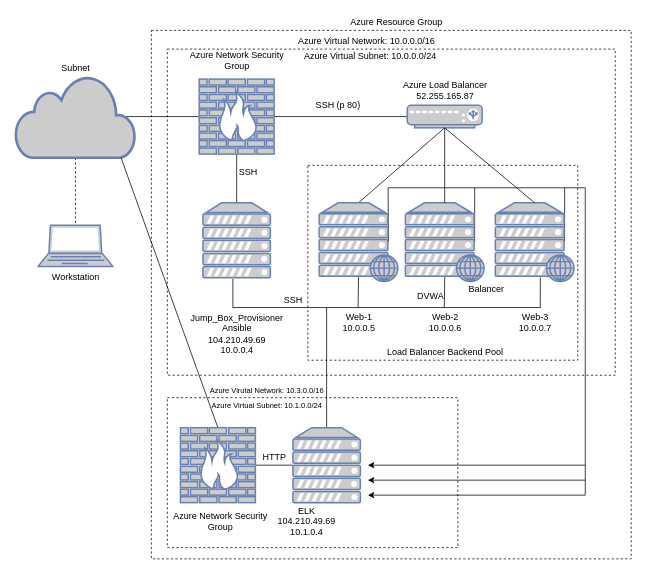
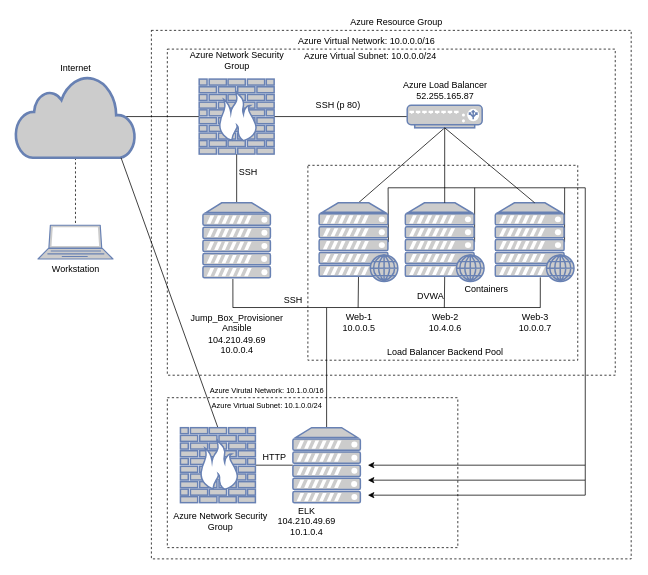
- <mxCell id="5" value="&lt;font color=&quot;#000000&quot;&gt;Subnet&lt;/font&gt;" style="html=1;outlineConnect=0;fillColor=#CCCCCC;strokeColor=#6881B3;gradientColor=none;gradientDirection=north;strokeWidth=2;shape=mxgraph.networks.cloud;fontColor=#ffffff;labelPosition=center;verticalLabelPosition=top;align=center;verticalAlign=bottom;" vertex="1" parent="1"><mxGeometry x="20" y="100" width="160" height="110" as="geometry" /></mxCell>
+ <mxCell id="5" value="&lt;font color=&quot;#000000&quot;&gt;Internet&lt;/font&gt;" style="html=1;outlineConnect=0;fillColor=#CCCCCC;strokeColor=#6881B3;gradientColor=none;gradientDirection=north;strokeWidth=2;shape=mxgraph.networks.cloud;fontColor=#ffffff;labelPosition=center;verticalLabelPosition=top;align=center;verticalAlign=bottom;" vertex="1" parent="1"><mxGeometry x="20" y="100" width="160" height="110" as="geometry" /></mxCell>
- <mxCell id="2" value="Workstation" style="verticalAlign=top;verticalLabelPosition=bottom;labelPosition=center;align=center;html=1;outlineConnect=0;fillColor=#CCCCCC;strokeColor=#6881B3;gradientColor=none;gradientDirection=north;strokeWidth=2;shape=mxgraph.networks.laptop;" vertex="1" parent="1"><mxGeometry x="50" y="300" width="100" height="55" as="geometry" /></mxCell>
+ <mxCell id="2" value="Workstation" style="verticalAlign=top;verticalLabelPosition=bottom;labelPosition=center;align=center;html=1;outlineConnect=0;fillColor=#CCCCCC;strokeColor=#6881B3;gradientColor=none;gradientDirection=north;strokeWidth=2;shape=mxgraph.networks.laptop;" vertex="1" parent="1"><mxGeometry x="50" y="300" width="100" height="45" as="geometry" /></mxCell>
- <mxCell id="43" value="Balancer" style="text;html=1;resizable=0;autosize=1;align=center;verticalAlign=middle;points=[];fillColor=none;strokeColor=none;rounded=0;glass=0;dashed=1;fontColor=#000000;" vertex="1" parent="1"><mxGeometry x="612.5" y="375" width="70" height="20" as="geometry" /></mxCell>
+ <mxCell id="43" value="Containers" style="text;html=1;resizable=0;autosize=1;align=center;verticalAlign=middle;points=[];fillColor=none;strokeColor=none;rounded=0;glass=0;dashed=1;fontColor=#000000;" vertex="1" parent="1"><mxGeometry x="612.5" y="375" width="70" height="20" as="geometry" /></mxCell>
- <mxCell id="32" value="Web-2&lt;br&gt;10.0.0.6" style="text;html=1;resizable=0;autosize=1;align=center;verticalAlign=middle;points=[];fillColor=none;strokeColor=none;rounded=0;fontColor=#000000;" vertex="1" parent="1"><mxGeometry x="562.5" y="415" width="60" height="30" as="geometry" /></mxCell>
+ <mxCell id="32" value="Web-2&lt;br&gt;10.4.0.6" style="text;html=1;resizable=0;autosize=1;align=center;verticalAlign=middle;points=[];fillColor=none;strokeColor=none;rounded=0;fontColor=#000000;" vertex="1" parent="1"><mxGeometry x="562.5" y="415" width="60" height="30" as="geometry" /></mxCell>
- <mxCell id="53" value="&lt;font style=&quot;font-size: 10px&quot;&gt;Azure Virutal Network: 10.3.0.0/16&lt;/font&gt;" style="text;html=1;resizable=0;autosize=1;align=center;verticalAlign=middle;points=[];fillColor=none;strokeColor=none;rounded=0;glass=0;dashed=1;fontColor=#000000;" vertex="1" parent="1"><mxGeometry x="270" y="510" width="170" height="20" as="geometry" /></mxCell>
+ <mxCell id="53" value="&lt;font style=&quot;font-size: 10px&quot;&gt;Azure Virutal Network: 10.1.0.0/16&lt;/font&gt;" style="text;html=1;resizable=0;autosize=1;align=center;verticalAlign=middle;points=[];fillColor=none;strokeColor=none;rounded=0;glass=0;dashed=1;fontColor=#000000;" vertex="1" parent="1"><mxGeometry x="270" y="510" width="170" height="20" as="geometry" /></mxCell>
